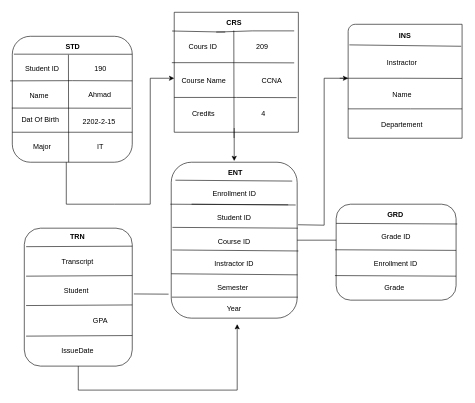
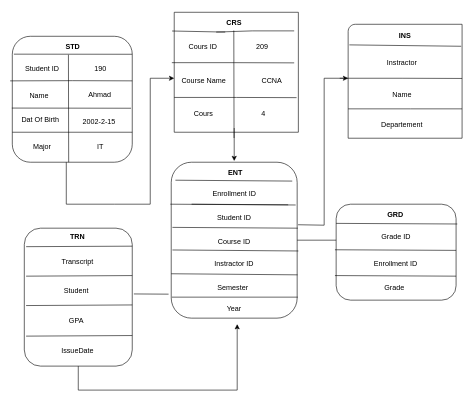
- <mxCell id="34" value="Credits" style="text;strokeColor=none;align=center;fillColor=none;html=1;verticalAlign=middle;whiteSpace=wrap;rounded=0;" vertex="1" parent="22"><mxGeometry x="19" y="155" width="60" height="30" as="geometry" /></mxCell>
+ <mxCell id="34" value="Cours" style="text;strokeColor=none;align=center;fillColor=none;html=1;verticalAlign=middle;whiteSpace=wrap;rounded=0;" vertex="1" parent="22"><mxGeometry x="19" y="155" width="60" height="30" as="geometry" /></mxCell>
- <mxCell id="42" value="2202-2-15" style="text;strokeColor=none;align=center;fillColor=none;html=1;verticalAlign=middle;whiteSpace=wrap;rounded=0;" vertex="1" parent="1"><mxGeometry x="135" y="188" width="60" height="30" as="geometry" /></mxCell>
+ <mxCell id="42" value="2002-2-15" style="text;strokeColor=none;align=center;fillColor=none;html=1;verticalAlign=middle;whiteSpace=wrap;rounded=0;" vertex="1" parent="1"><mxGeometry x="135" y="188" width="60" height="30" as="geometry" /></mxCell>
- <mxCell id="75" value="GPA" style="text;strokeColor=none;align=center;fillColor=none;html=1;verticalAlign=middle;whiteSpace=wrap;rounded=0;" vertex="1" parent="1"><mxGeometry x="137" y="520" width="60" height="30" as="geometry" /></mxCell>
+ <mxCell id="75" value="GPA" style="text;strokeColor=none;align=center;fillColor=none;html=1;verticalAlign=middle;whiteSpace=wrap;rounded=0;" vertex="1" parent="1"><mxGeometry x="97" y="520" width="60" height="30" as="geometry" /></mxCell>
